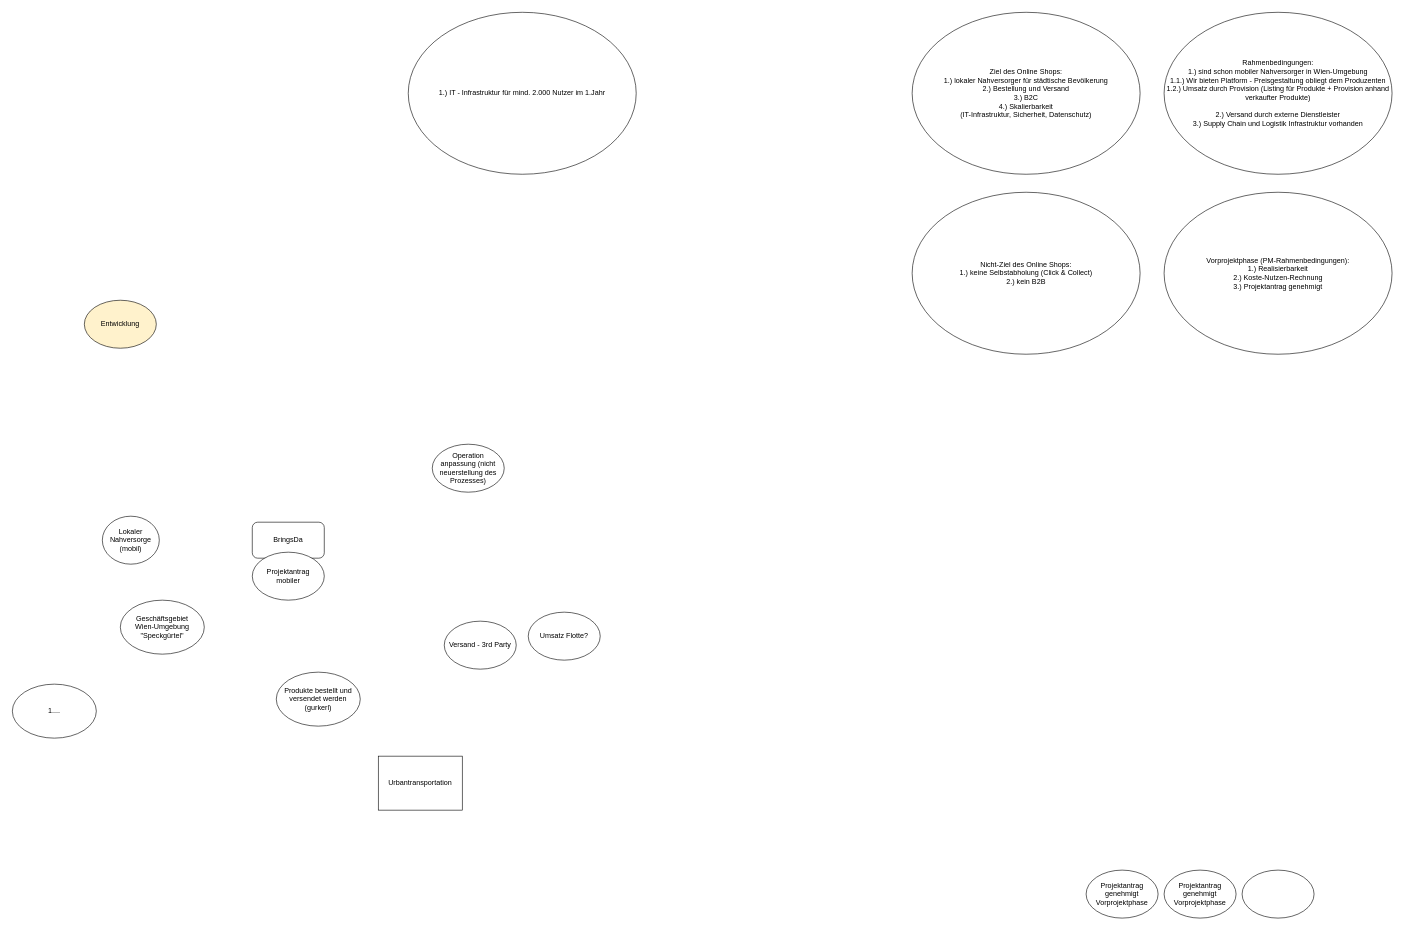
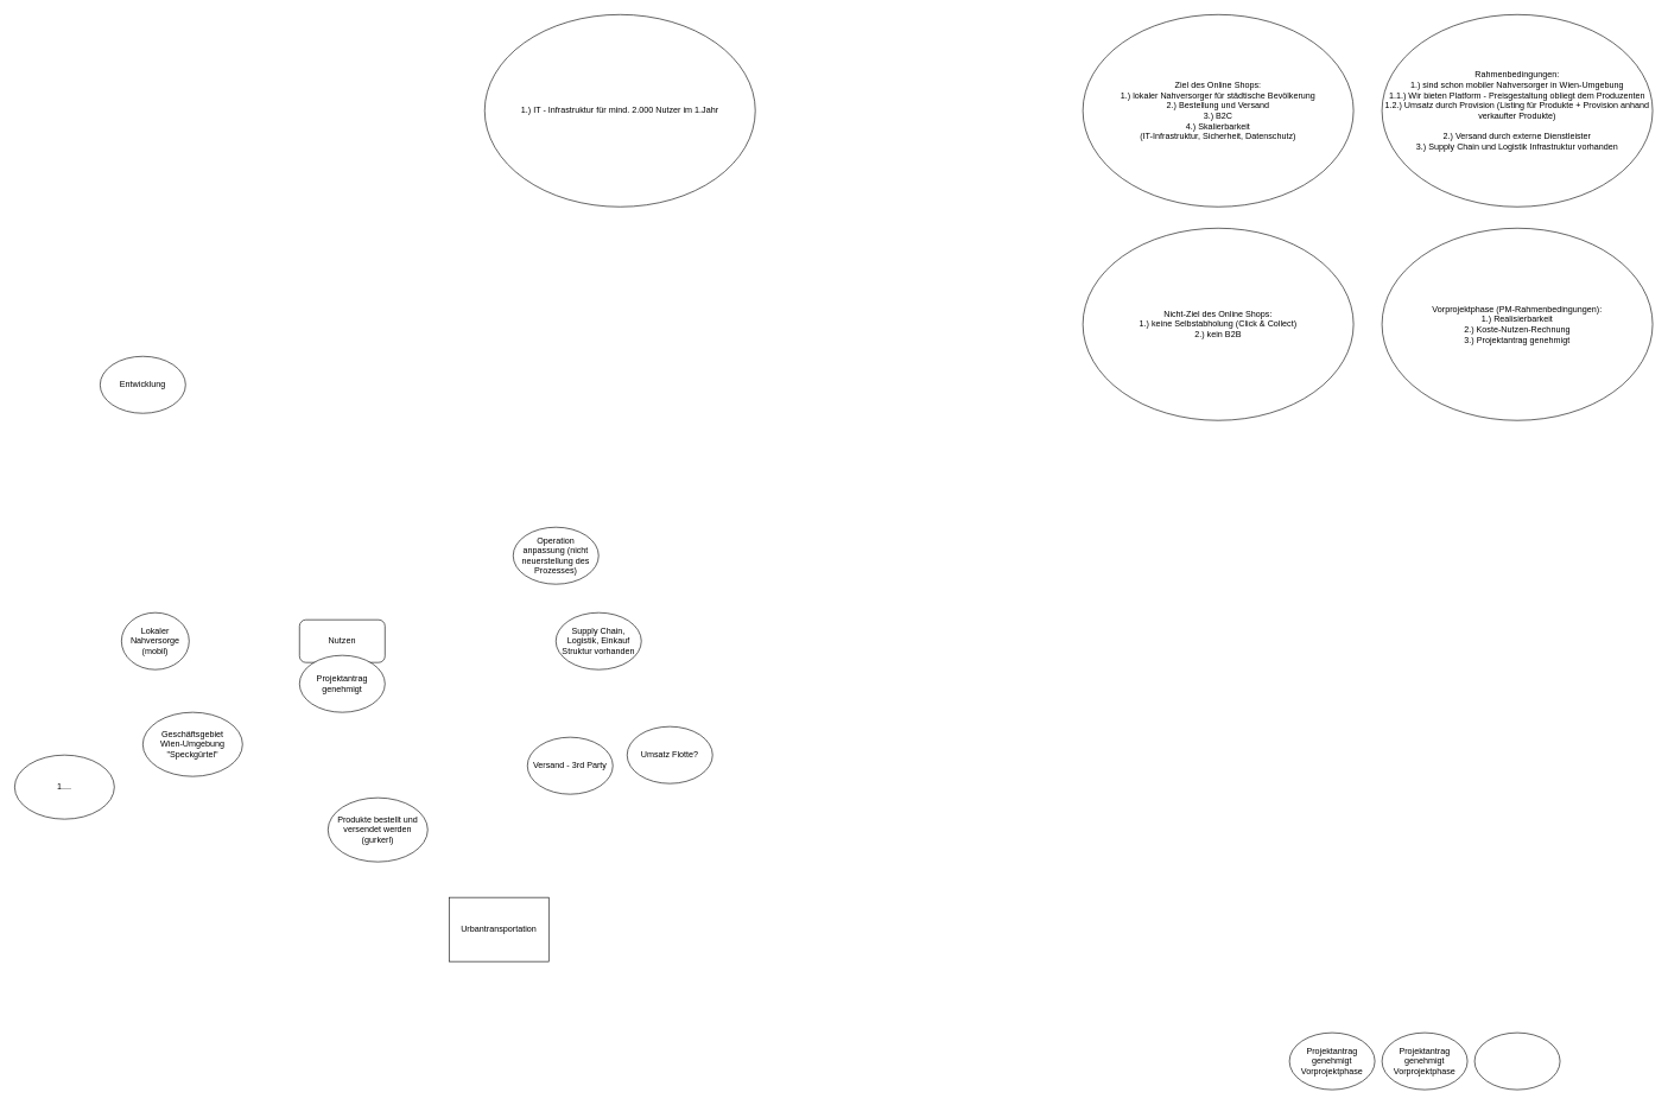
- <mxCell id="9" value="&lt;div&gt;Entwicklung&lt;/div&gt;" style="ellipse;whiteSpace=wrap;html=1;fillColor=#fff2cc;" vertex="1" parent="1"><mxGeometry x="140" y="500" width="120" height="80" as="geometry" /></mxCell>
+ <mxCell id="9" value="&lt;div&gt;Entwicklung&lt;/div&gt;" style="ellipse;whiteSpace=wrap;html=1;" vertex="1" parent="1"><mxGeometry x="140" y="500" width="120" height="80" as="geometry" /></mxCell>
- <mxCell id="2" value="BringsDa" style="rounded=1;whiteSpace=wrap;html=1;" vertex="1" parent="1"><mxGeometry x="420" y="870" width="120" height="60" as="geometry" /></mxCell>
+ <mxCell id="2" value="Nutzen" style="rounded=1;whiteSpace=wrap;html=1;" vertex="1" parent="1"><mxGeometry x="420" y="870" width="120" height="60" as="geometry" /></mxCell>
+ <mxCell id="5" value="Supply Chain, Logistik, Einkauf &lt;br&gt;Struktur vorhanden" style="ellipse;whiteSpace=wrap;html=1;" vertex="1" parent="1"><mxGeometry x="780" y="860" width="120" height="80" as="geometry" /></mxCell>
- <mxCell id="8" value="Projektantrag&lt;br&gt;mobiler" style="ellipse;whiteSpace=wrap;html=1;" vertex="1" parent="1"><mxGeometry x="420" y="920" width="120" height="80" as="geometry" /></mxCell>
+ <mxCell id="8" value="Projektantrag&lt;br&gt;genehmigt" style="ellipse;whiteSpace=wrap;html=1;" vertex="1" parent="1"><mxGeometry x="420" y="920" width="120" height="80" as="geometry" /></mxCell>
- <mxCell id="12" value="1...." style="ellipse;whiteSpace=wrap;html=1;" vertex="1" parent="1"><mxGeometry x="20" y="1140" width="140" height="90" as="geometry" /></mxCell>
+ <mxCell id="12" value="1...." style="ellipse;whiteSpace=wrap;html=1;" vertex="1" parent="1"><mxGeometry x="20" y="1060" width="140" height="90" as="geometry" /></mxCell>
